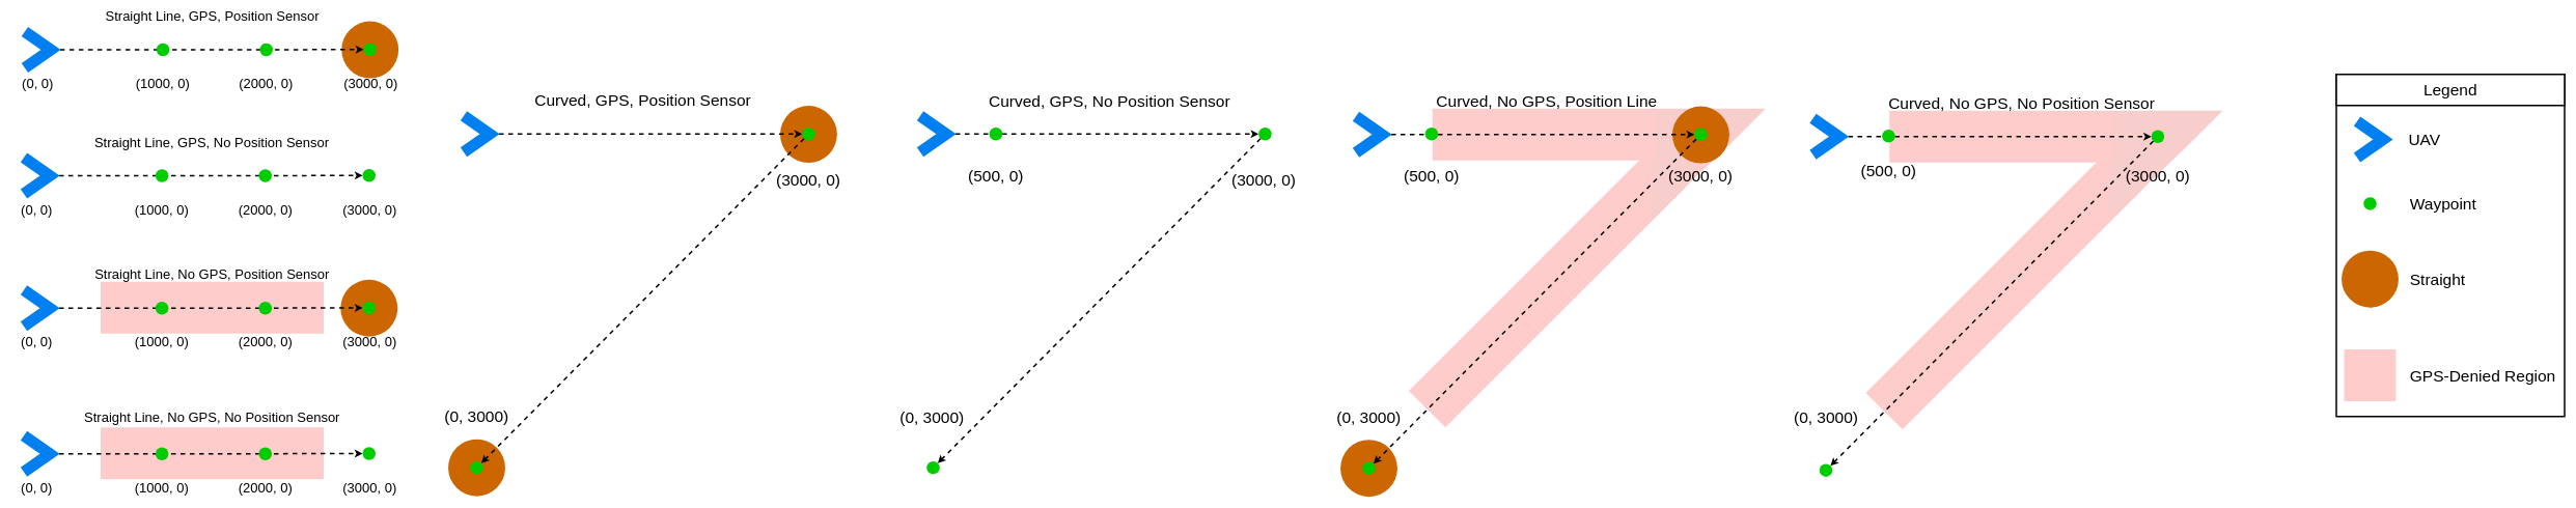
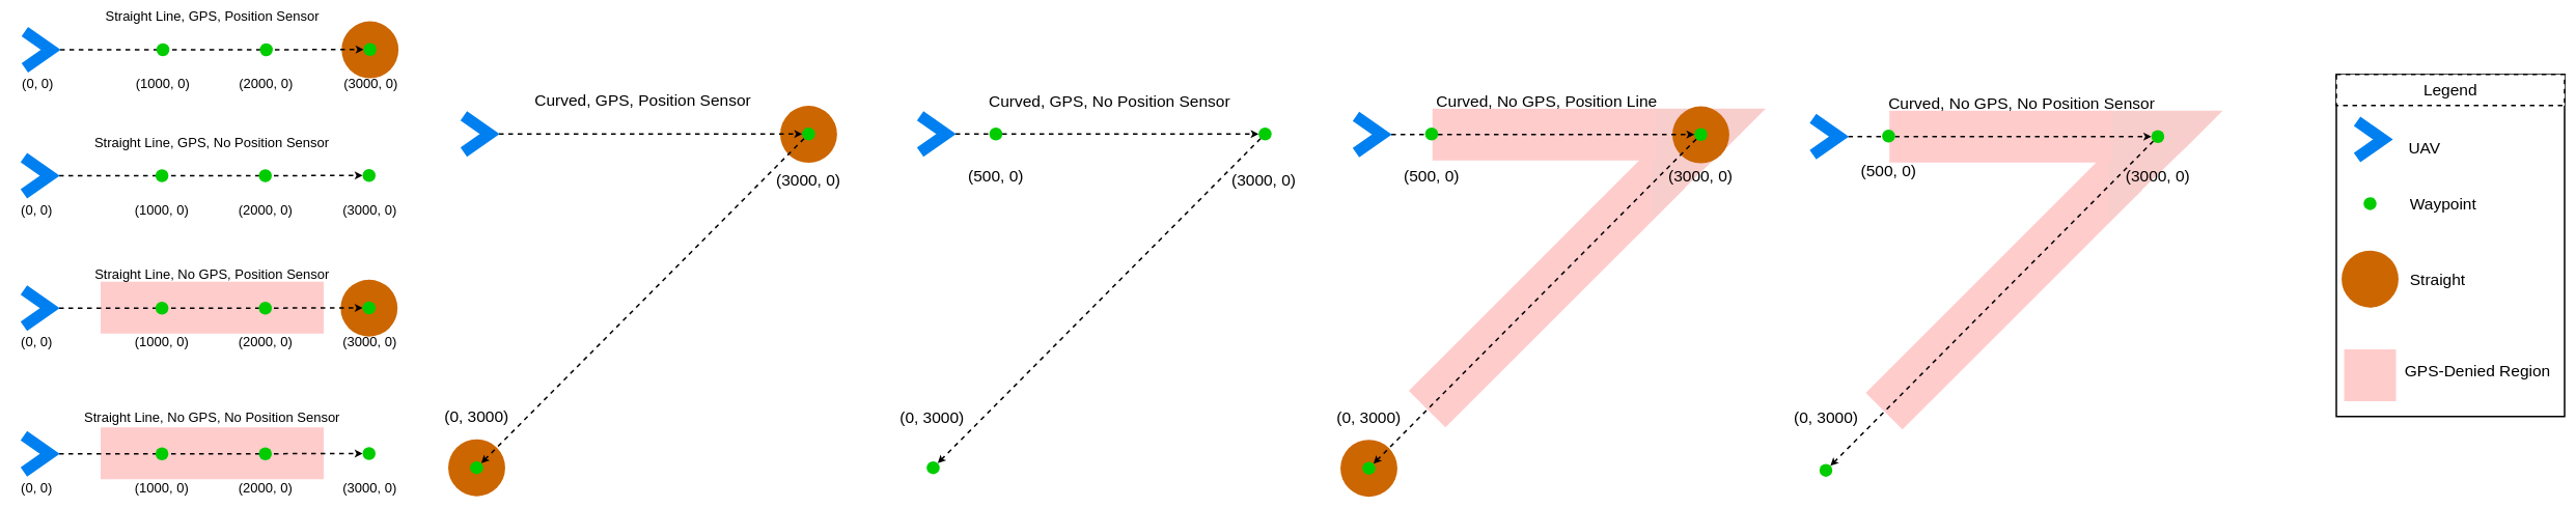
- <mxCell id="95" value="Legend" style="rounded=0;whiteSpace=wrap;html=1;fillStyle=auto;strokeWidth=3;fontSize=31;fillColor=default;" vertex="1" parent="1"><mxGeometry x="4503" y="143" width="440" height="60" as="geometry" /></mxCell>
+ <mxCell id="95" value="Legend" style="rounded=0;whiteSpace=wrap;html=1;fillStyle=auto;strokeWidth=3;fontSize=31;fillColor=default;dashed=1;" vertex="1" parent="1"><mxGeometry x="4503" y="143" width="440" height="60" as="geometry" /></mxCell>
- <mxCell id="97" value="UAV" style="text;html=1;strokeColor=none;fillColor=none;align=center;verticalAlign=middle;whiteSpace=wrap;rounded=0;fillStyle=auto;strokeWidth=3;fontSize=31;" vertex="1" parent="1"><mxGeometry x="4643" y="253.57" width="60" height="30" as="geometry" /></mxCell>
+ <mxCell id="97" value="UAV" style="text;html=1;strokeColor=none;fillColor=none;align=center;verticalAlign=middle;whiteSpace=wrap;rounded=0;fillStyle=auto;strokeWidth=3;fontSize=31;" vertex="1" parent="1"><mxGeometry x="4643" y="268.57" width="60" height="30" as="geometry" /></mxCell>
- <mxCell id="103" value="GPS-Denied Region" style="text;html=1;strokeColor=none;fillColor=none;align=left;verticalAlign=middle;whiteSpace=wrap;rounded=0;fillStyle=auto;strokeWidth=3;fontSize=31;" vertex="1" parent="1"><mxGeometry x="4643" y="708.5" width="300" height="30" as="geometry" /></mxCell>
+ <mxCell id="103" value="GPS-Denied Region" style="text;html=1;strokeColor=none;fillColor=none;align=left;verticalAlign=middle;whiteSpace=wrap;rounded=0;fillStyle=auto;strokeWidth=3;fontSize=31;" vertex="1" parent="1"><mxGeometry x="4633" y="698.5" width="300" height="30" as="geometry" /></mxCell>
